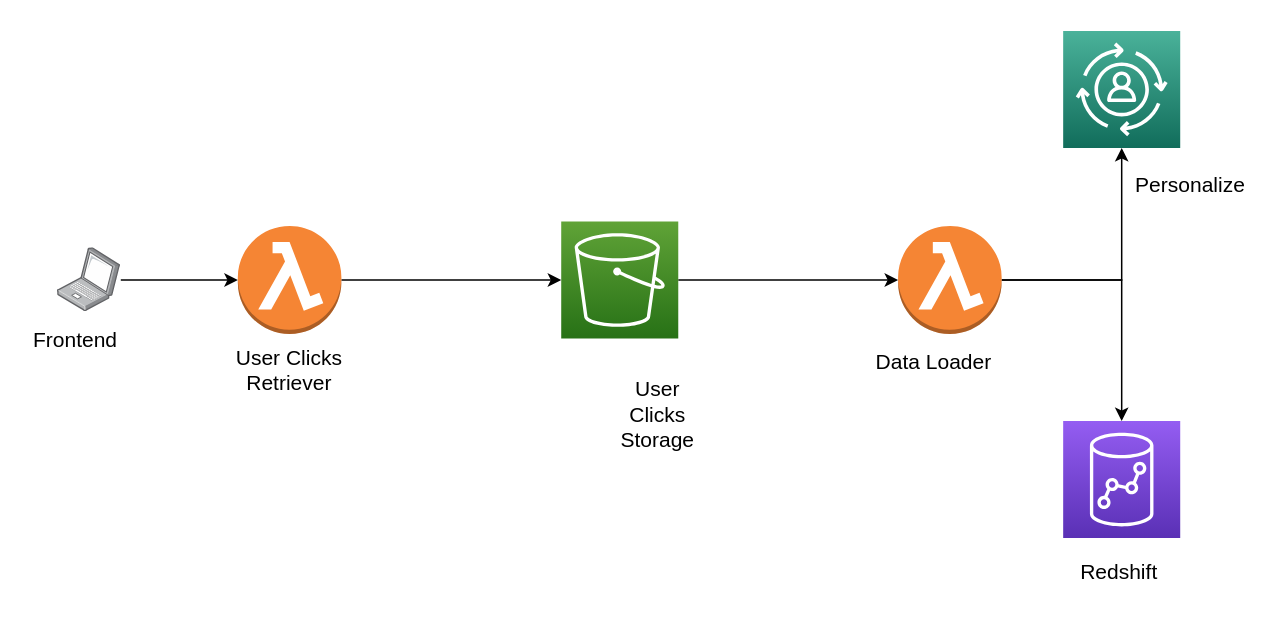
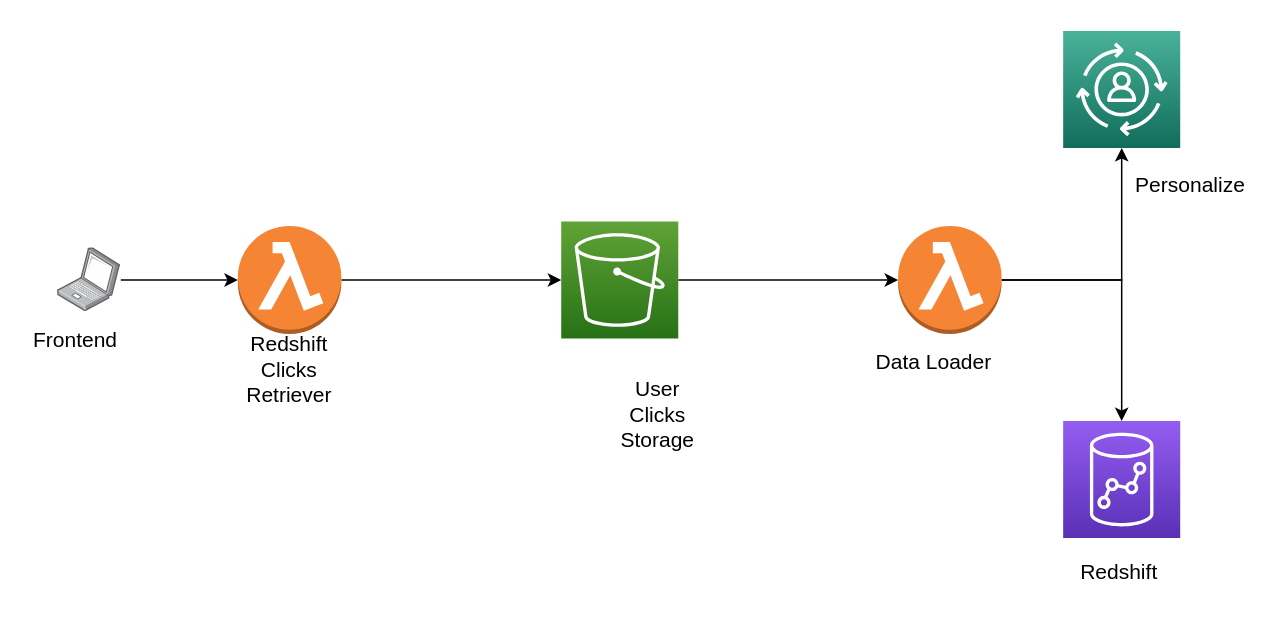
- <mxCell id="15" value="&lt;font style=&quot;font-size: 14px;&quot;&gt;User Clicks Retriever&lt;/font&gt;" style="text;html=1;strokeColor=none;fillColor=none;align=center;verticalAlign=middle;whiteSpace=wrap;rounded=0;" parent="1" vertex="1"><mxGeometry x="152" y="222" width="81" height="48" as="geometry" /></mxCell>
+ <mxCell id="15" value="&lt;font style=&quot;font-size: 14px;&quot;&gt;Redshift Clicks Retriever&lt;/font&gt;" style="text;html=1;strokeColor=none;fillColor=none;align=center;verticalAlign=middle;whiteSpace=wrap;rounded=0;" parent="1" vertex="1"><mxGeometry x="152" y="222" width="81" height="48" as="geometry" /></mxCell>
